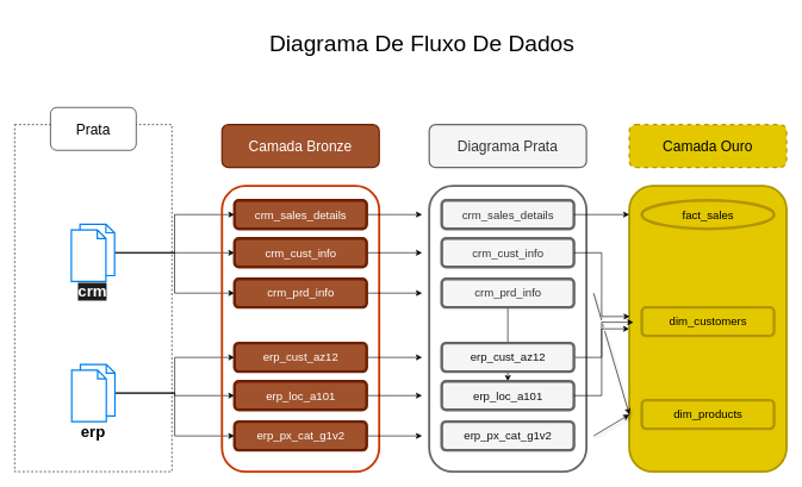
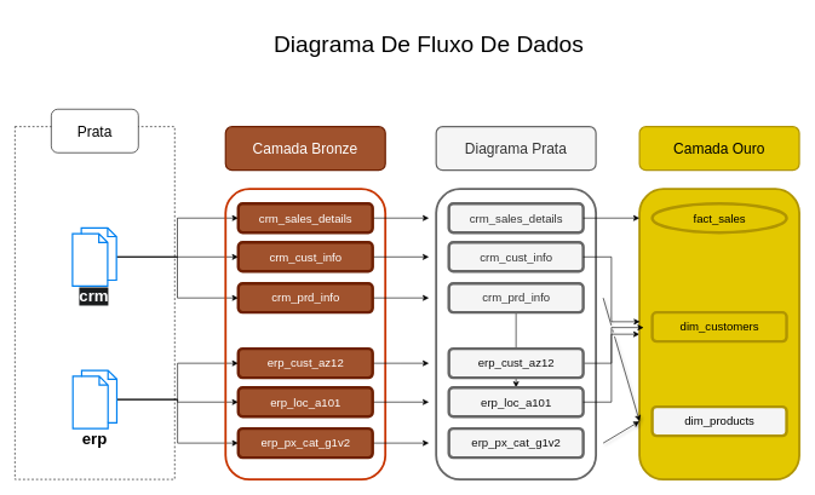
- <mxCell id="39" value="&lt;font style=&quot;font-size: 20px;&quot;&gt;Camada Ouro&lt;/font&gt;" style="rounded=1;whiteSpace=wrap;html=1;fillColor=#e3c800;strokeColor=#B09500;strokeWidth=2;fontColor=#000000;dashed=1;" vertex="1" parent="1"><mxGeometry x="880" y="174" width="220" height="60" as="geometry" /></mxCell>
+ <mxCell id="39" value="&lt;font style=&quot;font-size: 20px;&quot;&gt;Camada Ouro&lt;/font&gt;" style="rounded=1;whiteSpace=wrap;html=1;fillColor=#e3c800;strokeColor=#B09500;strokeWidth=2;fontColor=#000000;" vertex="1" parent="1"><mxGeometry x="880" y="174" width="220" height="60" as="geometry" /></mxCell>
- <mxCell id="42" value="&lt;span style=&quot;font-size: 16px;&quot;&gt;dim_products&lt;/span&gt;" style="rounded=1;whiteSpace=wrap;html=1;fillColor=#e3c800;strokeColor=#B09500;strokeWidth=4;fontColor=#000000;" vertex="1" parent="1"><mxGeometry x="897.5" y="560" width="185" height="40" as="geometry" /></mxCell>
+ <mxCell id="42" value="&lt;span style=&quot;font-size: 16px;&quot;&gt;dim_products&lt;/span&gt;" style="rounded=1;whiteSpace=wrap;html=1;fillColor=#f5f5f5;strokeColor=#B09500;strokeWidth=4;fontColor=#000000;" vertex="1" parent="1"><mxGeometry x="897.5" y="560" width="185" height="40" as="geometry" /></mxCell>
